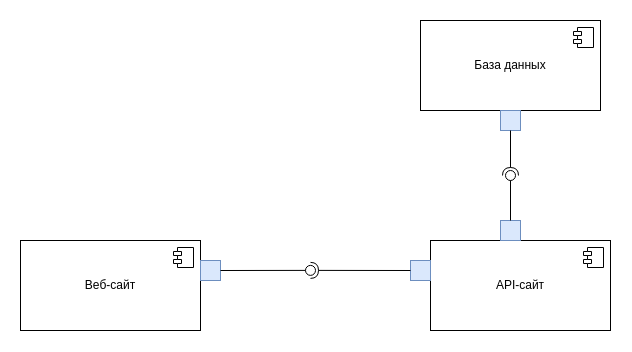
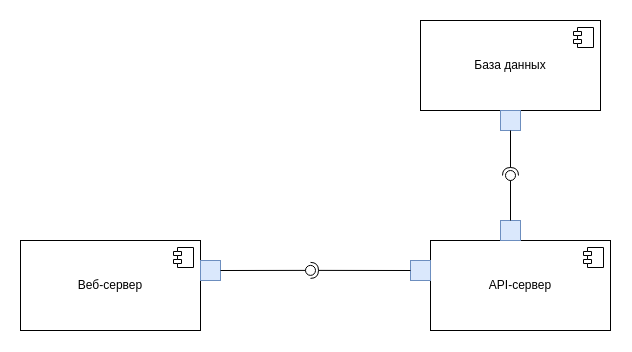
- <mxCell id="4" value="Веб-сайт" style="html=1;dropTarget=0;whiteSpace=wrap;" vertex="1" parent="1"><mxGeometry x="20" y="240" width="180" height="90" as="geometry" /></mxCell>
+ <mxCell id="4" value="Веб-сервер" style="html=1;dropTarget=0;whiteSpace=wrap;" vertex="1" parent="1"><mxGeometry x="20" y="240" width="180" height="90" as="geometry" /></mxCell>
- <mxCell id="6" value="API-сайт" style="html=1;dropTarget=0;whiteSpace=wrap;" vertex="1" parent="1"><mxGeometry x="430" y="240" width="180" height="90" as="geometry" /></mxCell>
+ <mxCell id="6" value="API-сервер" style="html=1;dropTarget=0;whiteSpace=wrap;" vertex="1" parent="1"><mxGeometry x="430" y="240" width="180" height="90" as="geometry" /></mxCell>
